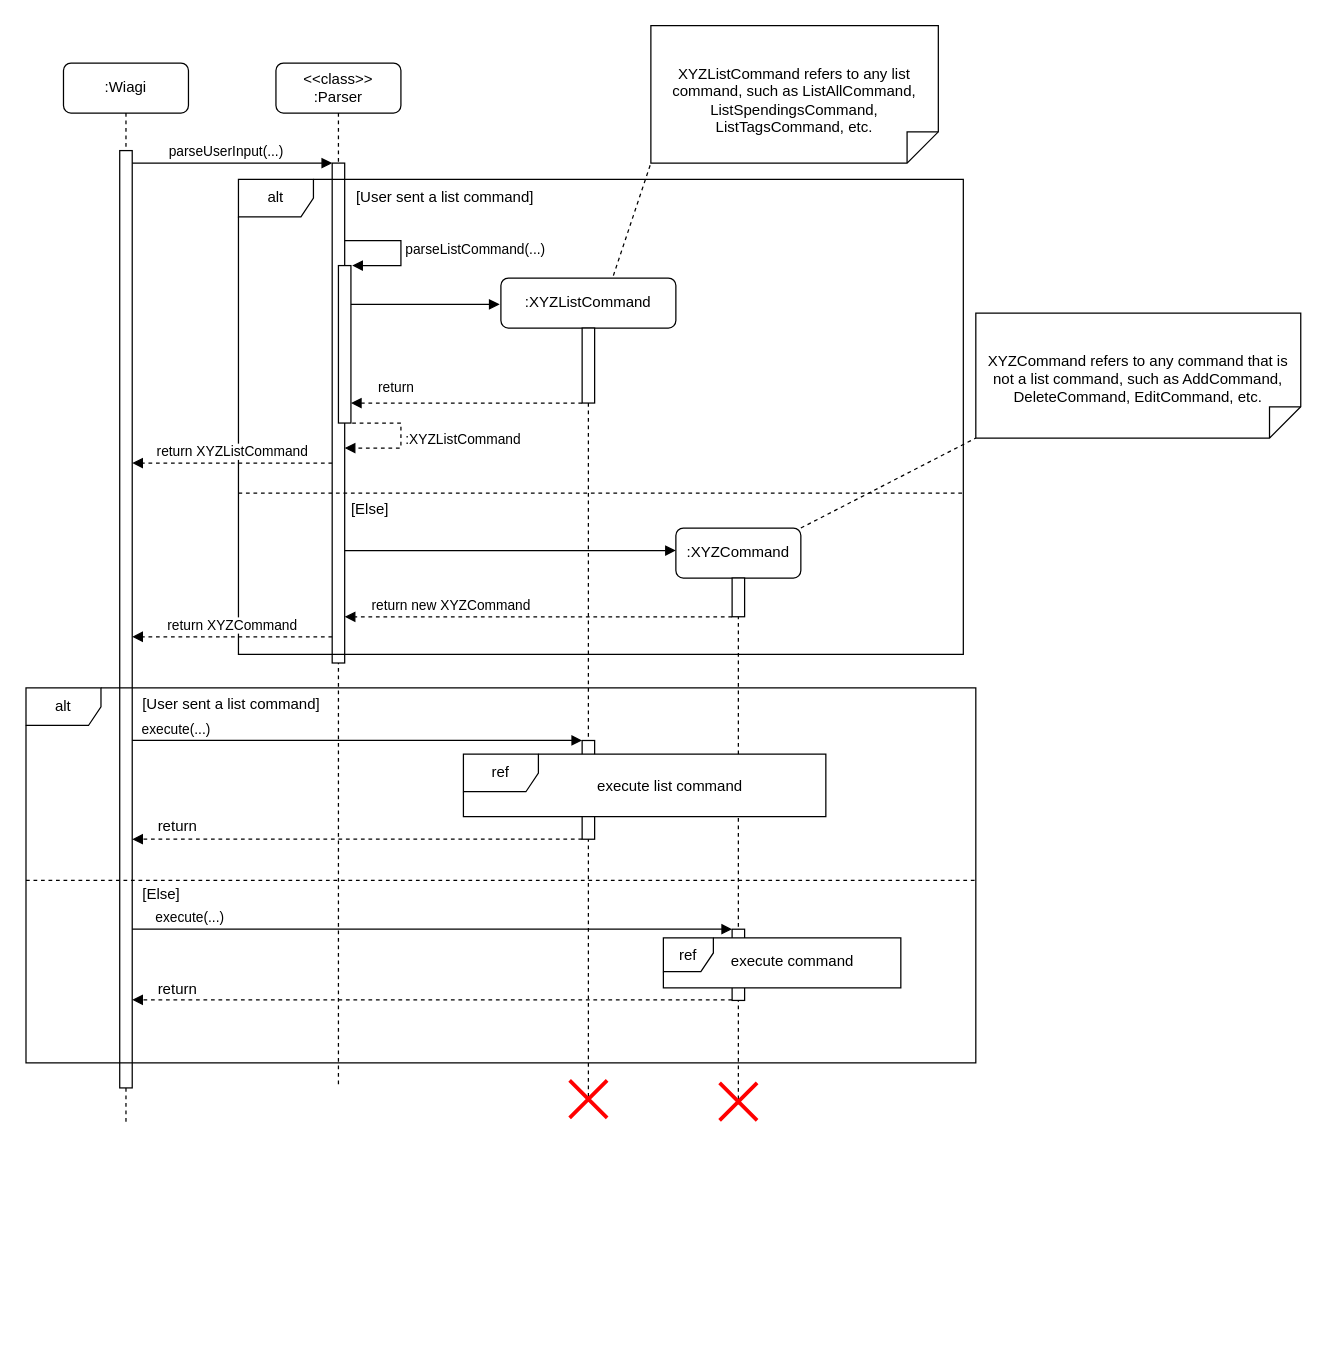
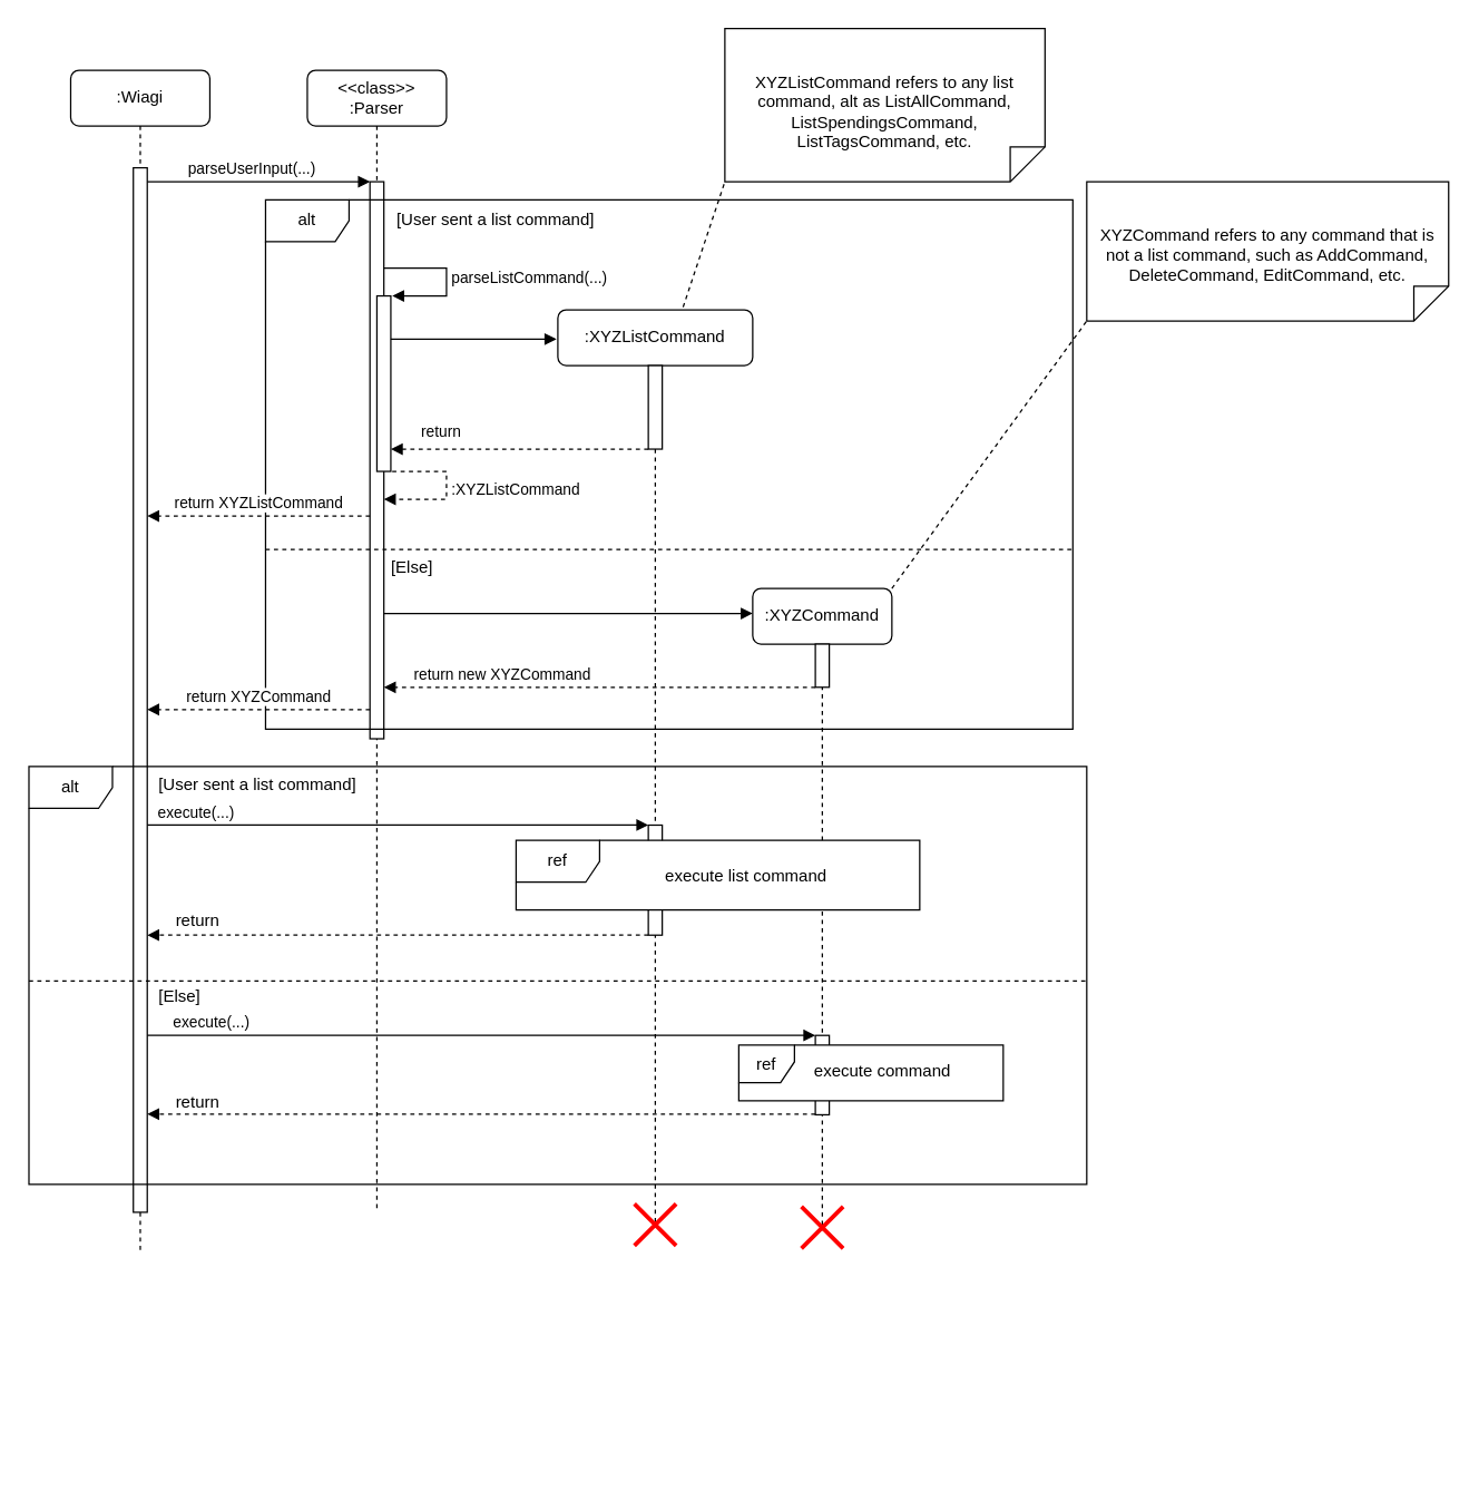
- <mxCell id="45" value="XYZListCommand refers to any list command, such as ListAllCommand, ListSpendingsCommand, ListTagsCommand, etc." style="shape=note2;boundedLbl=1;whiteSpace=wrap;html=1;size=25;verticalAlign=top;align=center;flipV=1;" parent="1" vertex="1"><mxGeometry x="520" y="20" width="230" height="110" as="geometry" /></mxCell>
+ <mxCell id="45" value="XYZListCommand refers to any list command, alt as ListAllCommand, ListSpendingsCommand, ListTagsCommand, etc." style="shape=note2;boundedLbl=1;whiteSpace=wrap;html=1;size=25;verticalAlign=top;align=center;flipV=1;" parent="1" vertex="1"><mxGeometry x="520" y="20" width="230" height="110" as="geometry" /></mxCell>
- <mxCell id="47" value="XYZCommand refers to any command that is not a list command, such as AddCommand, DeleteCommand, EditCommand, etc." style="shape=note2;boundedLbl=1;whiteSpace=wrap;html=1;size=25;verticalAlign=top;align=center;flipV=1;" parent="1" vertex="1"><mxGeometry x="780" y="250" width="260" height="100" as="geometry" /></mxCell>
+ <mxCell id="47" value="XYZCommand refers to any command that is not a list command, such as AddCommand, DeleteCommand, EditCommand, etc." style="shape=note2;boundedLbl=1;whiteSpace=wrap;html=1;size=25;verticalAlign=top;align=center;flipV=1;" parent="1" vertex="1"><mxGeometry x="780" y="130" width="260" height="100" as="geometry" /></mxCell>
